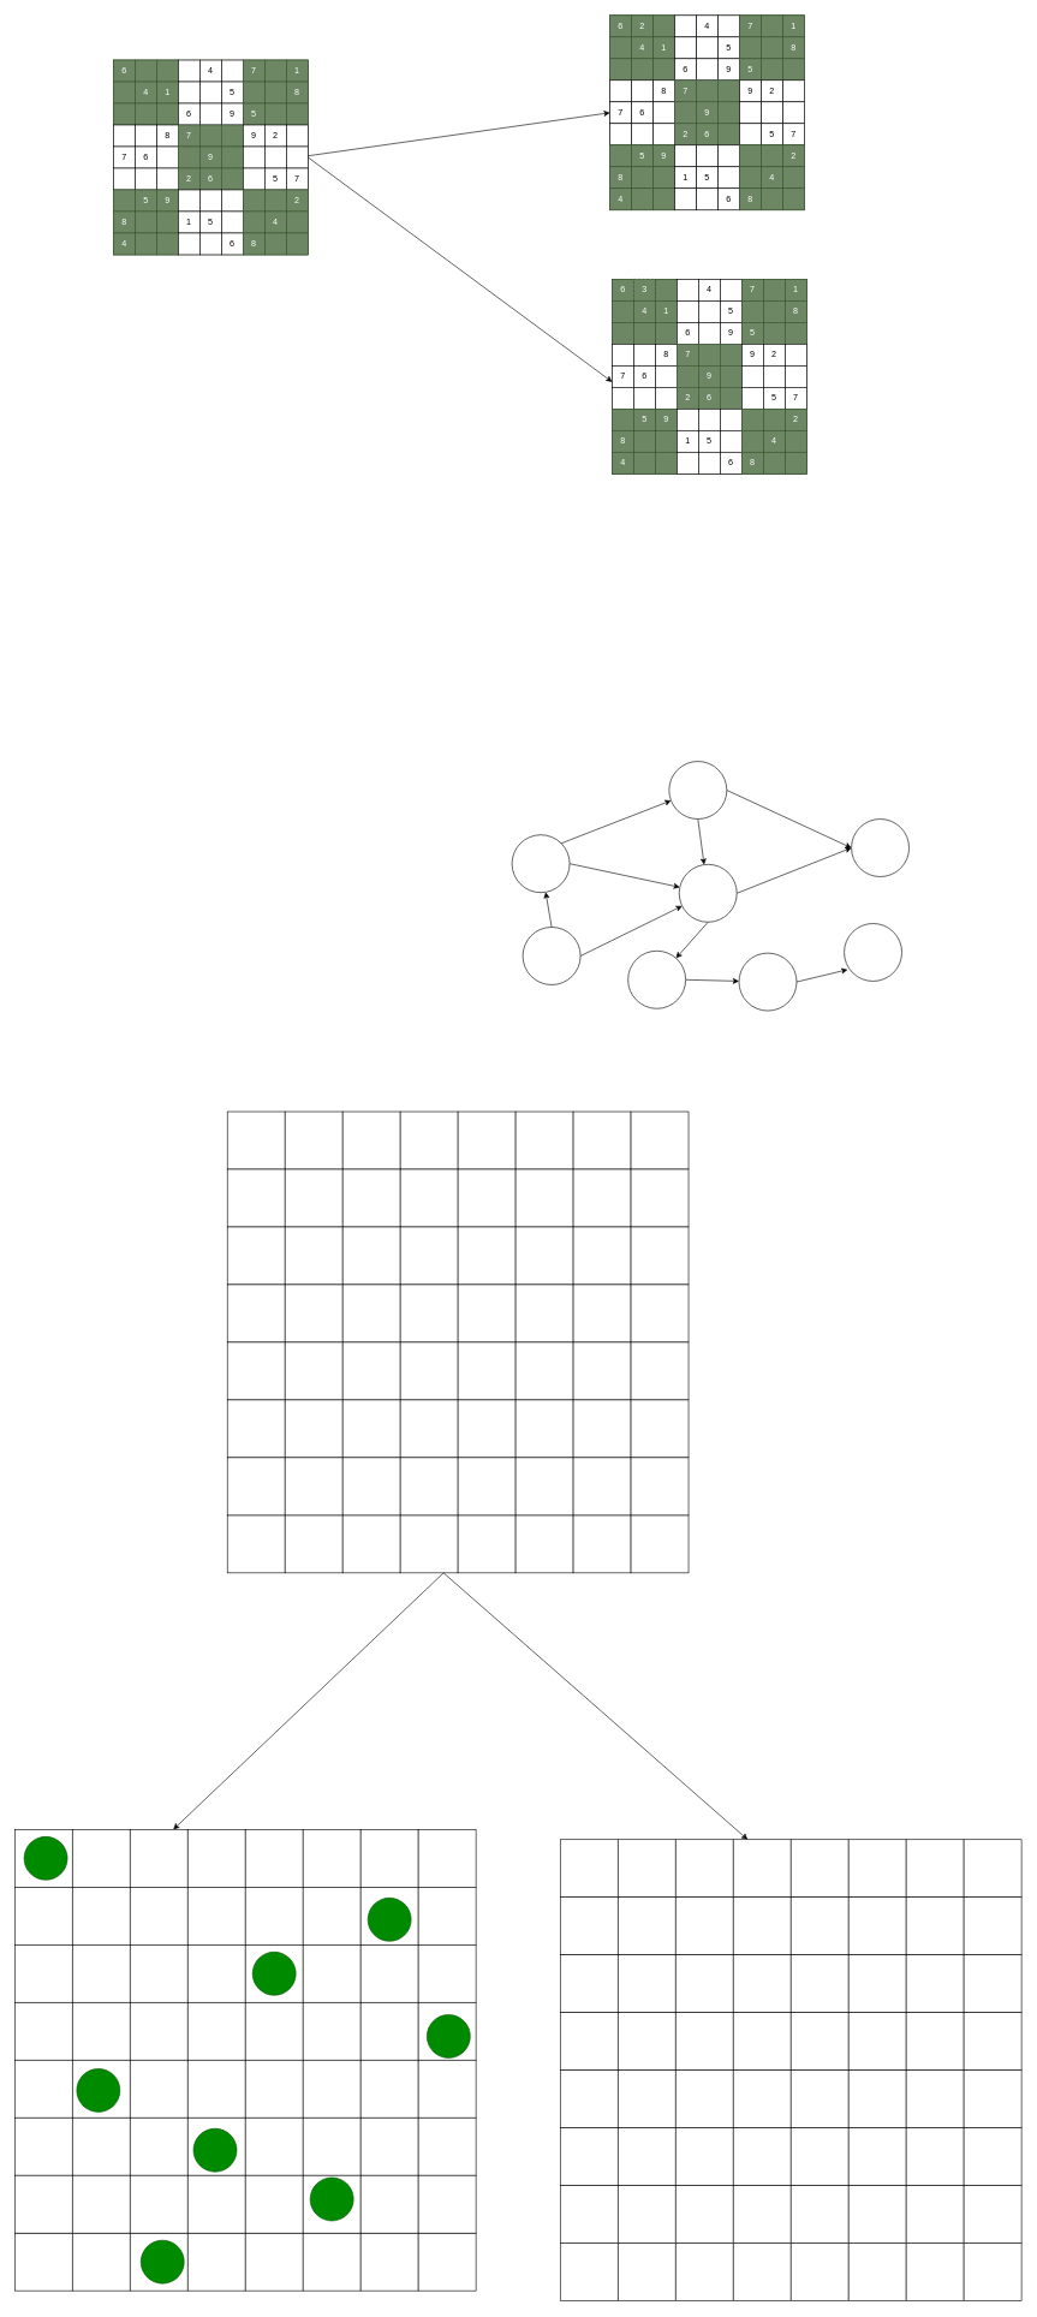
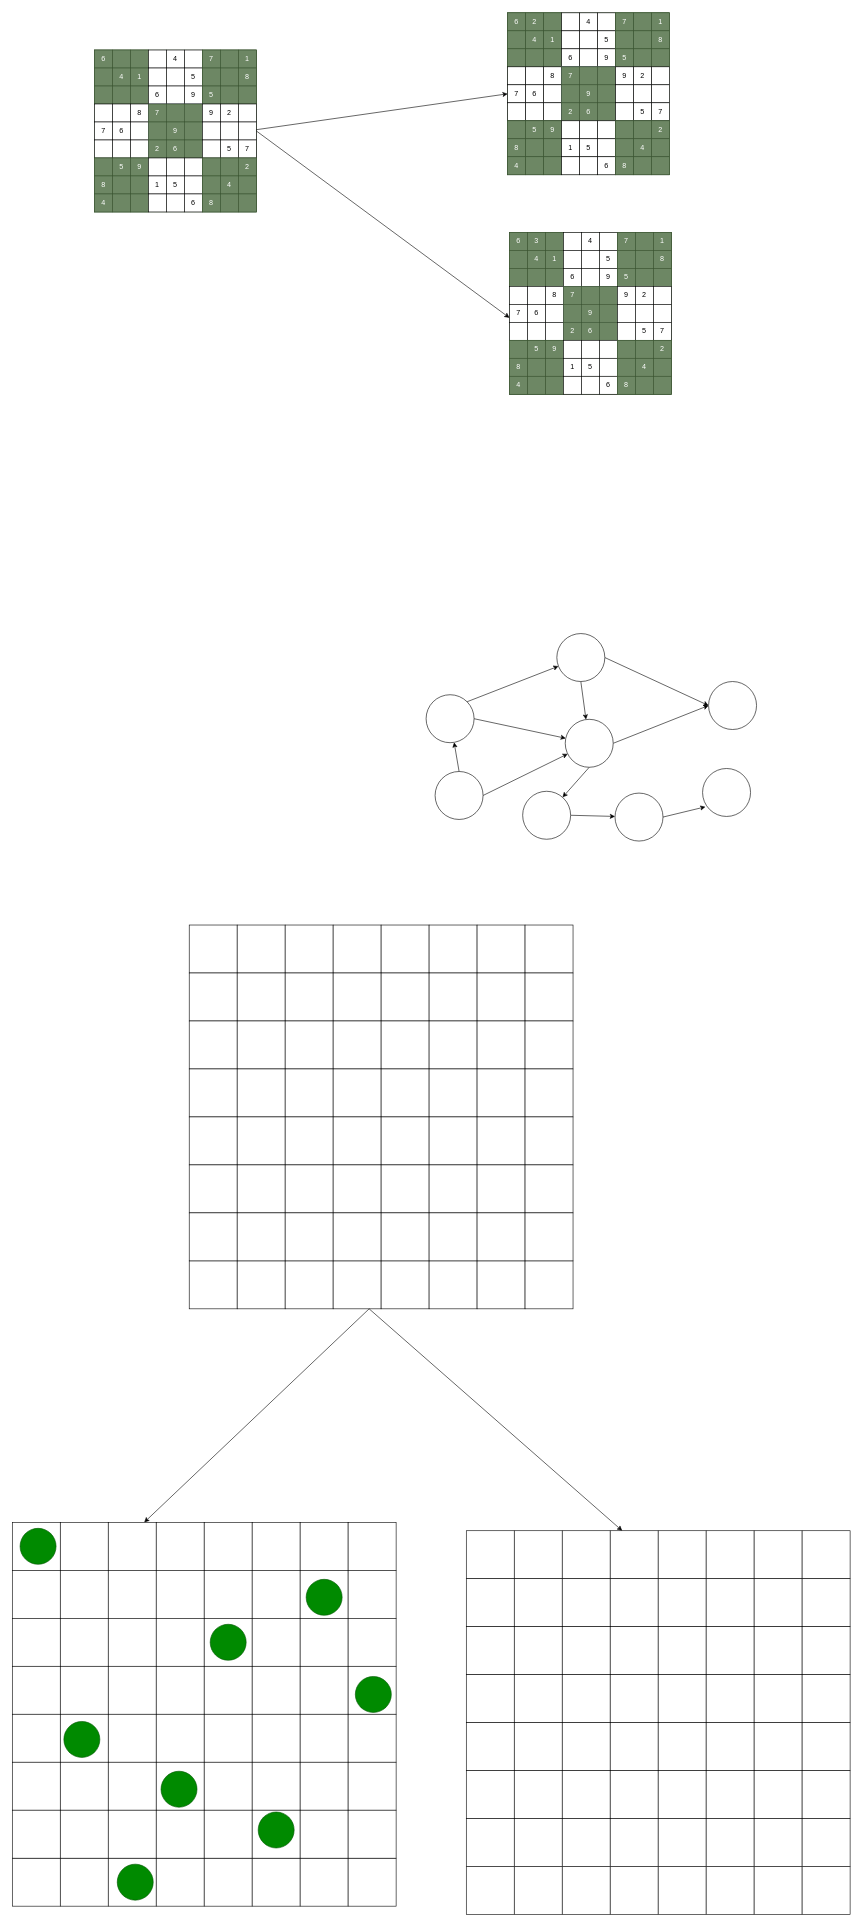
- <mxCell id="206" value="3" style="whiteSpace=wrap;html=1;aspect=fixed;fillColor=#6d8764;strokeColor=#3A5431;fontColor=#ffffff;dashed=1;" parent="204" vertex="1"><mxGeometry x="30" width="30" height="30" as="geometry" /></mxCell>
+ <mxCell id="206" value="3" style="whiteSpace=wrap;html=1;aspect=fixed;fillColor=#6d8764;strokeColor=#3A5431;fontColor=#ffffff;" parent="204" vertex="1"><mxGeometry x="30" width="30" height="30" as="geometry" /></mxCell>
